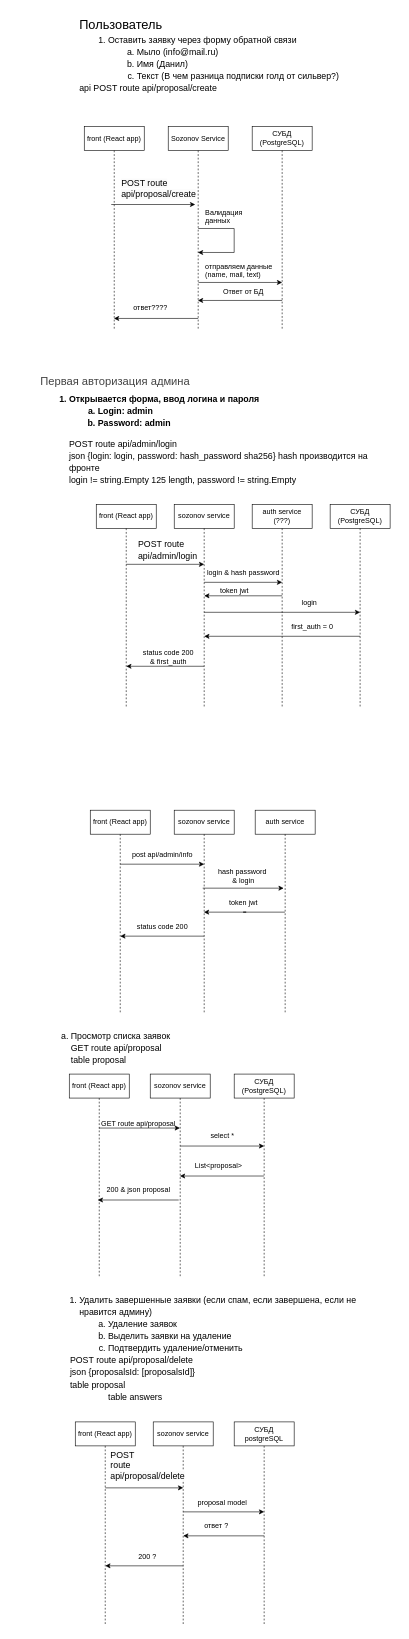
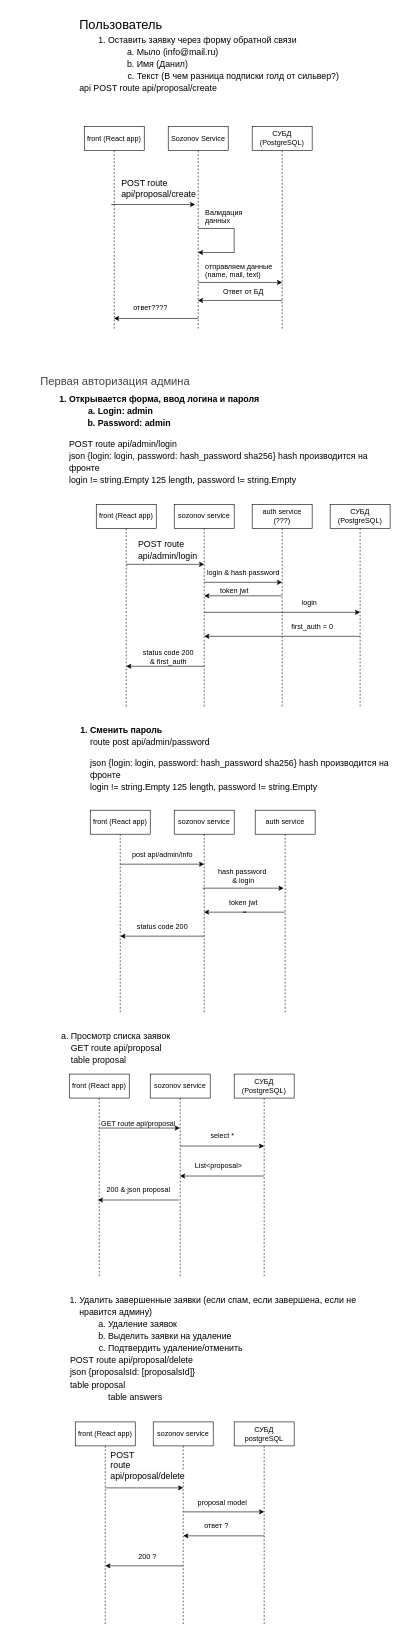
+ <mxCell id="33" value="&lt;b style=&quot;font-weight:normal;&quot; id=&quot;docs-internal-guid-2fcf6f54-7fff-2bb1-dab8-66c849e78b51&quot;&gt;&lt;ol style=&quot;margin-top:0;margin-bottom:0;padding-inline-start:48px;&quot;&gt;&lt;li dir=&quot;ltr&quot; style=&quot;list-style-type: decimal; font-size: 11pt; font-family: Arial, sans-serif; color: rgb(0, 0, 0); background-color: transparent; font-weight: 700; font-style: normal; font-variant: normal; text-decoration: none; vertical-align: baseline;&quot; aria-level=&quot;1&quot;&gt;&lt;p dir=&quot;ltr&quot; style=&quot;line-height:1.38;margin-top:0pt;margin-bottom:0pt;&quot; role=&quot;presentation&quot;&gt;&lt;span style=&quot;font-size: 11pt; font-family: Arial, sans-serif; color: rgb(0, 0, 0); background-color: transparent; font-weight: 700; font-style: normal; font-variant: normal; text-decoration: none; vertical-align: baseline;&quot;&gt;Сменить пароль&lt;/span&gt;&lt;/p&gt;&lt;/li&gt;&lt;/ol&gt;&lt;p dir=&quot;ltr&quot; style=&quot;line-height:1.38;margin-left: 36pt;margin-top:0pt;margin-bottom:0pt;&quot;&gt;&lt;span style=&quot;font-size: 11pt; font-family: Arial, sans-serif; color: rgb(0, 0, 0); background-color: transparent; font-weight: 400; font-style: normal; font-variant: normal; text-decoration: none; vertical-align: baseline;&quot;&gt;route post api/admin/password&lt;/span&gt;&lt;/p&gt;&lt;br&gt;&lt;p dir=&quot;ltr&quot; style=&quot;line-height:1.38;margin-left: 36pt;margin-top:0pt;margin-bottom:0pt;&quot;&gt;&lt;span style=&quot;font-size: 11pt; font-family: Arial, sans-serif; color: rgb(0, 0, 0); background-color: transparent; font-weight: 400; font-style: normal; font-variant: normal; text-decoration: none; vertical-align: baseline;&quot;&gt;json {login: login, password: hash_password sha256} hash производится на фронте&lt;/span&gt;&lt;/p&gt;&lt;p dir=&quot;ltr&quot; style=&quot;line-height:1.38;margin-left: 36pt;margin-top:0pt;margin-bottom:0pt;&quot;&gt;&lt;span style=&quot;font-size: 11pt; font-family: Arial, sans-serif; color: rgb(0, 0, 0); background-color: transparent; font-weight: 400; font-style: normal; font-variant: normal; text-decoration: none; vertical-align: baseline;&quot;&gt;login != string.Empty 125 length, password != string.Empty&lt;/span&gt;&lt;/p&gt;&lt;p dir=&quot;ltr&quot; style=&quot;line-height:1.38;margin-left: 36pt;margin-top:0pt;margin-bottom:0pt;&quot;&gt;&lt;br&gt;&lt;/p&gt;&lt;/b&gt;" style="text;whiteSpace=wrap;html=1;" parent="1" vertex="1"><mxGeometry x="100" y="1200" width="560" height="150" as="geometry" /></mxCell>
